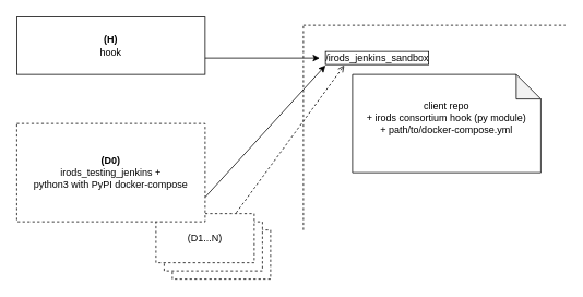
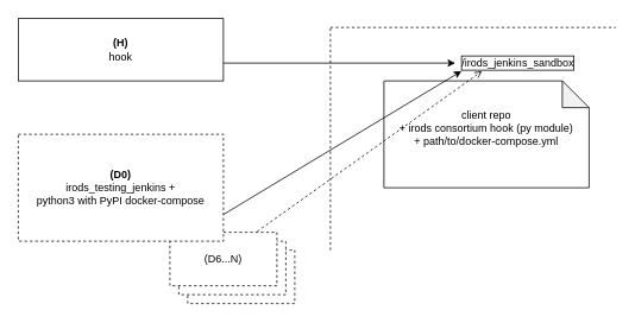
- <mxCell id="6" value="/irods_jenkins_sandbox" style="text;html=1;align=center;verticalAlign=middle;resizable=0;points=[];autosize=1;labelBorderColor=#000000;" vertex="1" parent="1"><mxGeometry x="390" y="60" width="140" height="20" as="geometry" /></mxCell>
+ <mxCell id="6" value="/irods_jenkins_sandbox" style="text;html=1;align=center;verticalAlign=middle;resizable=0;points=[];autosize=1;labelBorderColor=#000000;" vertex="1" parent="1"><mxGeometry x="510" y="60" width="140" height="20" as="geometry" /></mxCell>
- <mxCell id="11" value="(D1...N)" style="rounded=0;whiteSpace=wrap;html=1;dashed=1;" vertex="1" parent="1"><mxGeometry x="190" y="260" width="120" height="60" as="geometry" /></mxCell>
+ <mxCell id="11" value="(D6...N)" style="rounded=0;whiteSpace=wrap;html=1;dashed=1;" vertex="1" parent="1"><mxGeometry x="190" y="260" width="120" height="60" as="geometry" /></mxCell>
